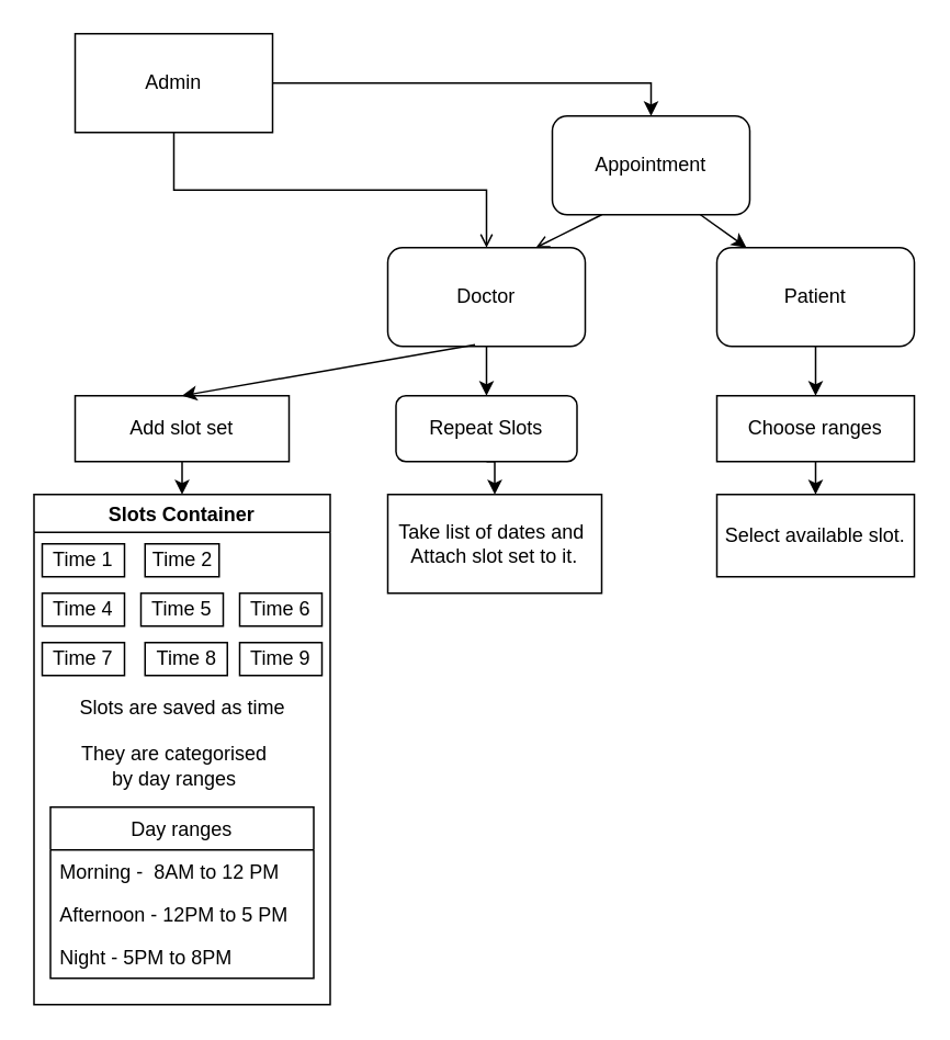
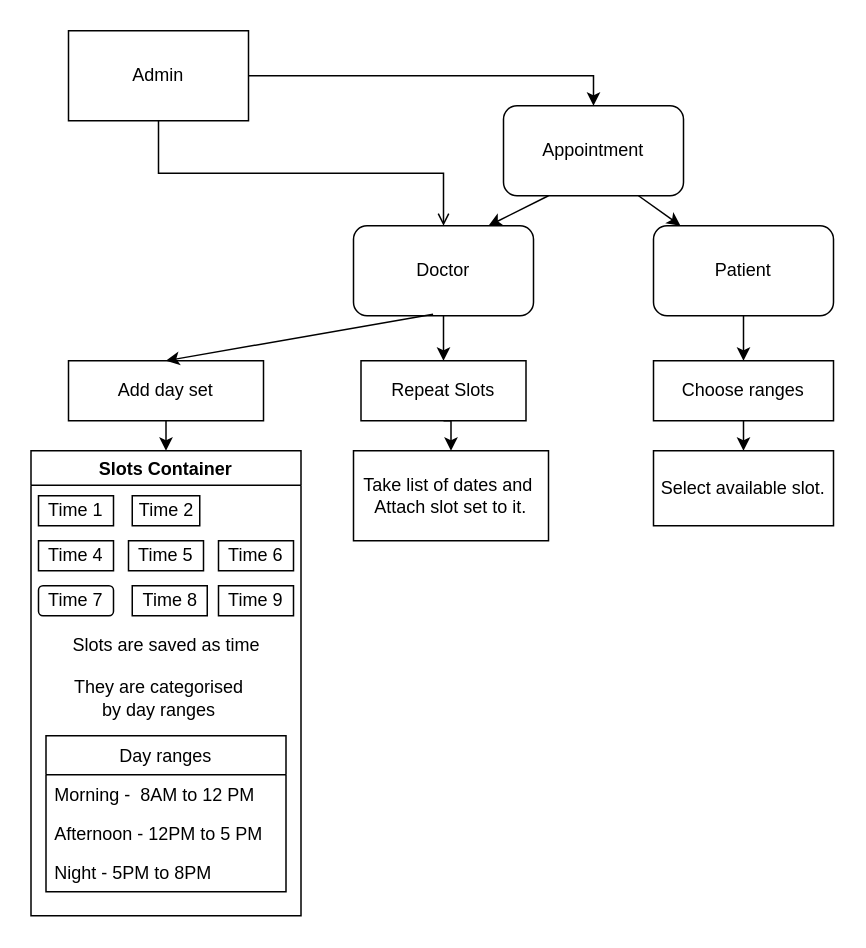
- <mxCell id="9" value="" style="endArrow=open;html=1;rounded=0;exitX=0.25;exitY=1;exitDx=0;exitDy=0;entryX=0.75;entryY=0;entryDx=0;entryDy=0;" parent="1" source="2" target="5" edge="1"><mxGeometry width="50" height="50" relative="1" as="geometry"><mxPoint x="305" y="280" as="sourcePoint" /><mxPoint x="355" y="230" as="targetPoint" /></mxGeometry></mxCell>
+ <mxCell id="9" value="" style="endArrow=classic;html=1;rounded=0;exitX=0.25;exitY=1;exitDx=0;exitDy=0;entryX=0.75;entryY=0;entryDx=0;entryDy=0;" parent="1" source="2" target="5" edge="1"><mxGeometry width="50" height="50" relative="1" as="geometry"><mxPoint x="305" y="280" as="sourcePoint" /><mxPoint x="355" y="230" as="targetPoint" /></mxGeometry></mxCell>
- <mxCell id="3" value="Add slot set" style="rounded=0;whiteSpace=wrap;html=1;" parent="1" vertex="1"><mxGeometry x="45" y="240" width="130" height="40" as="geometry" /></mxCell>
+ <mxCell id="3" value="Add day set" style="rounded=0;whiteSpace=wrap;html=1;" parent="1" vertex="1"><mxGeometry x="45" y="240" width="130" height="40" as="geometry" /></mxCell>
- <mxCell id="28" value="Repeat Slots" style="whiteSpace=wrap;html=1;rounded=1;" parent="1" vertex="1"><mxGeometry x="240" y="240" width="110" height="40" as="geometry" /></mxCell>
+ <mxCell id="28" value="Repeat Slots" style="rounded=0;whiteSpace=wrap;html=1;" parent="1" vertex="1"><mxGeometry x="240" y="240" width="110" height="40" as="geometry" /></mxCell>
- <mxCell id="19" value="Time 7" style="whiteSpace=wrap;html=1;" parent="12" vertex="1"><mxGeometry x="5" y="90" width="50" height="20" as="geometry" /></mxCell>
+ <mxCell id="19" value="Time 7" style="whiteSpace=wrap;html=1;rounded=1;" parent="12" vertex="1"><mxGeometry x="5" y="90" width="50" height="20" as="geometry" /></mxCell>
